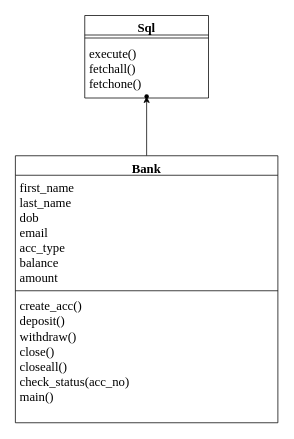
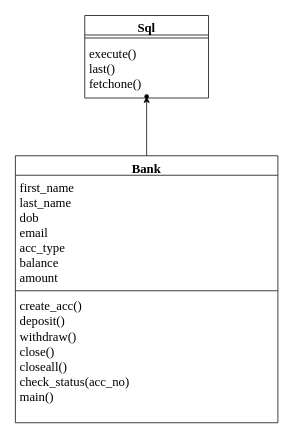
- <mxCell id="10" value="execute()&#10;fetchall()&#10;fetchone()" style="text;strokeColor=none;fillColor=none;align=left;verticalAlign=top;spacingLeft=4;spacingRight=4;overflow=hidden;rotatable=0;points=[[0,0.5],[1,0.5]];portConstraint=eastwest;fontFamily=Times New Roman;fontSize=17;html=0;" vertex="1" parent="8"><mxGeometry y="34" width="165" height="76" as="geometry" /></mxCell>
+ <mxCell id="10" value="execute()&#10;last()&#10;fetchone()" style="text;strokeColor=none;fillColor=none;align=left;verticalAlign=top;spacingLeft=4;spacingRight=4;overflow=hidden;rotatable=0;points=[[0,0.5],[1,0.5]];portConstraint=eastwest;fontFamily=Times New Roman;fontSize=17;html=0;" vertex="1" parent="8"><mxGeometry y="34" width="165" height="76" as="geometry" /></mxCell>
